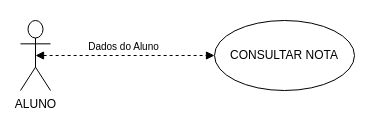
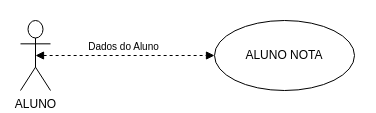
- <mxCell id="3" value="CONSULTAR NOTA" style="ellipse;whiteSpace=wrap;html=1;" vertex="1" parent="1"><mxGeometry x="214" y="20" width="140" height="70" as="geometry" /></mxCell>
+ <mxCell id="3" value="ALUNO NOTA" style="ellipse;whiteSpace=wrap;html=1;" vertex="1" parent="1"><mxGeometry x="214" y="20" width="140" height="70" as="geometry" /></mxCell>
